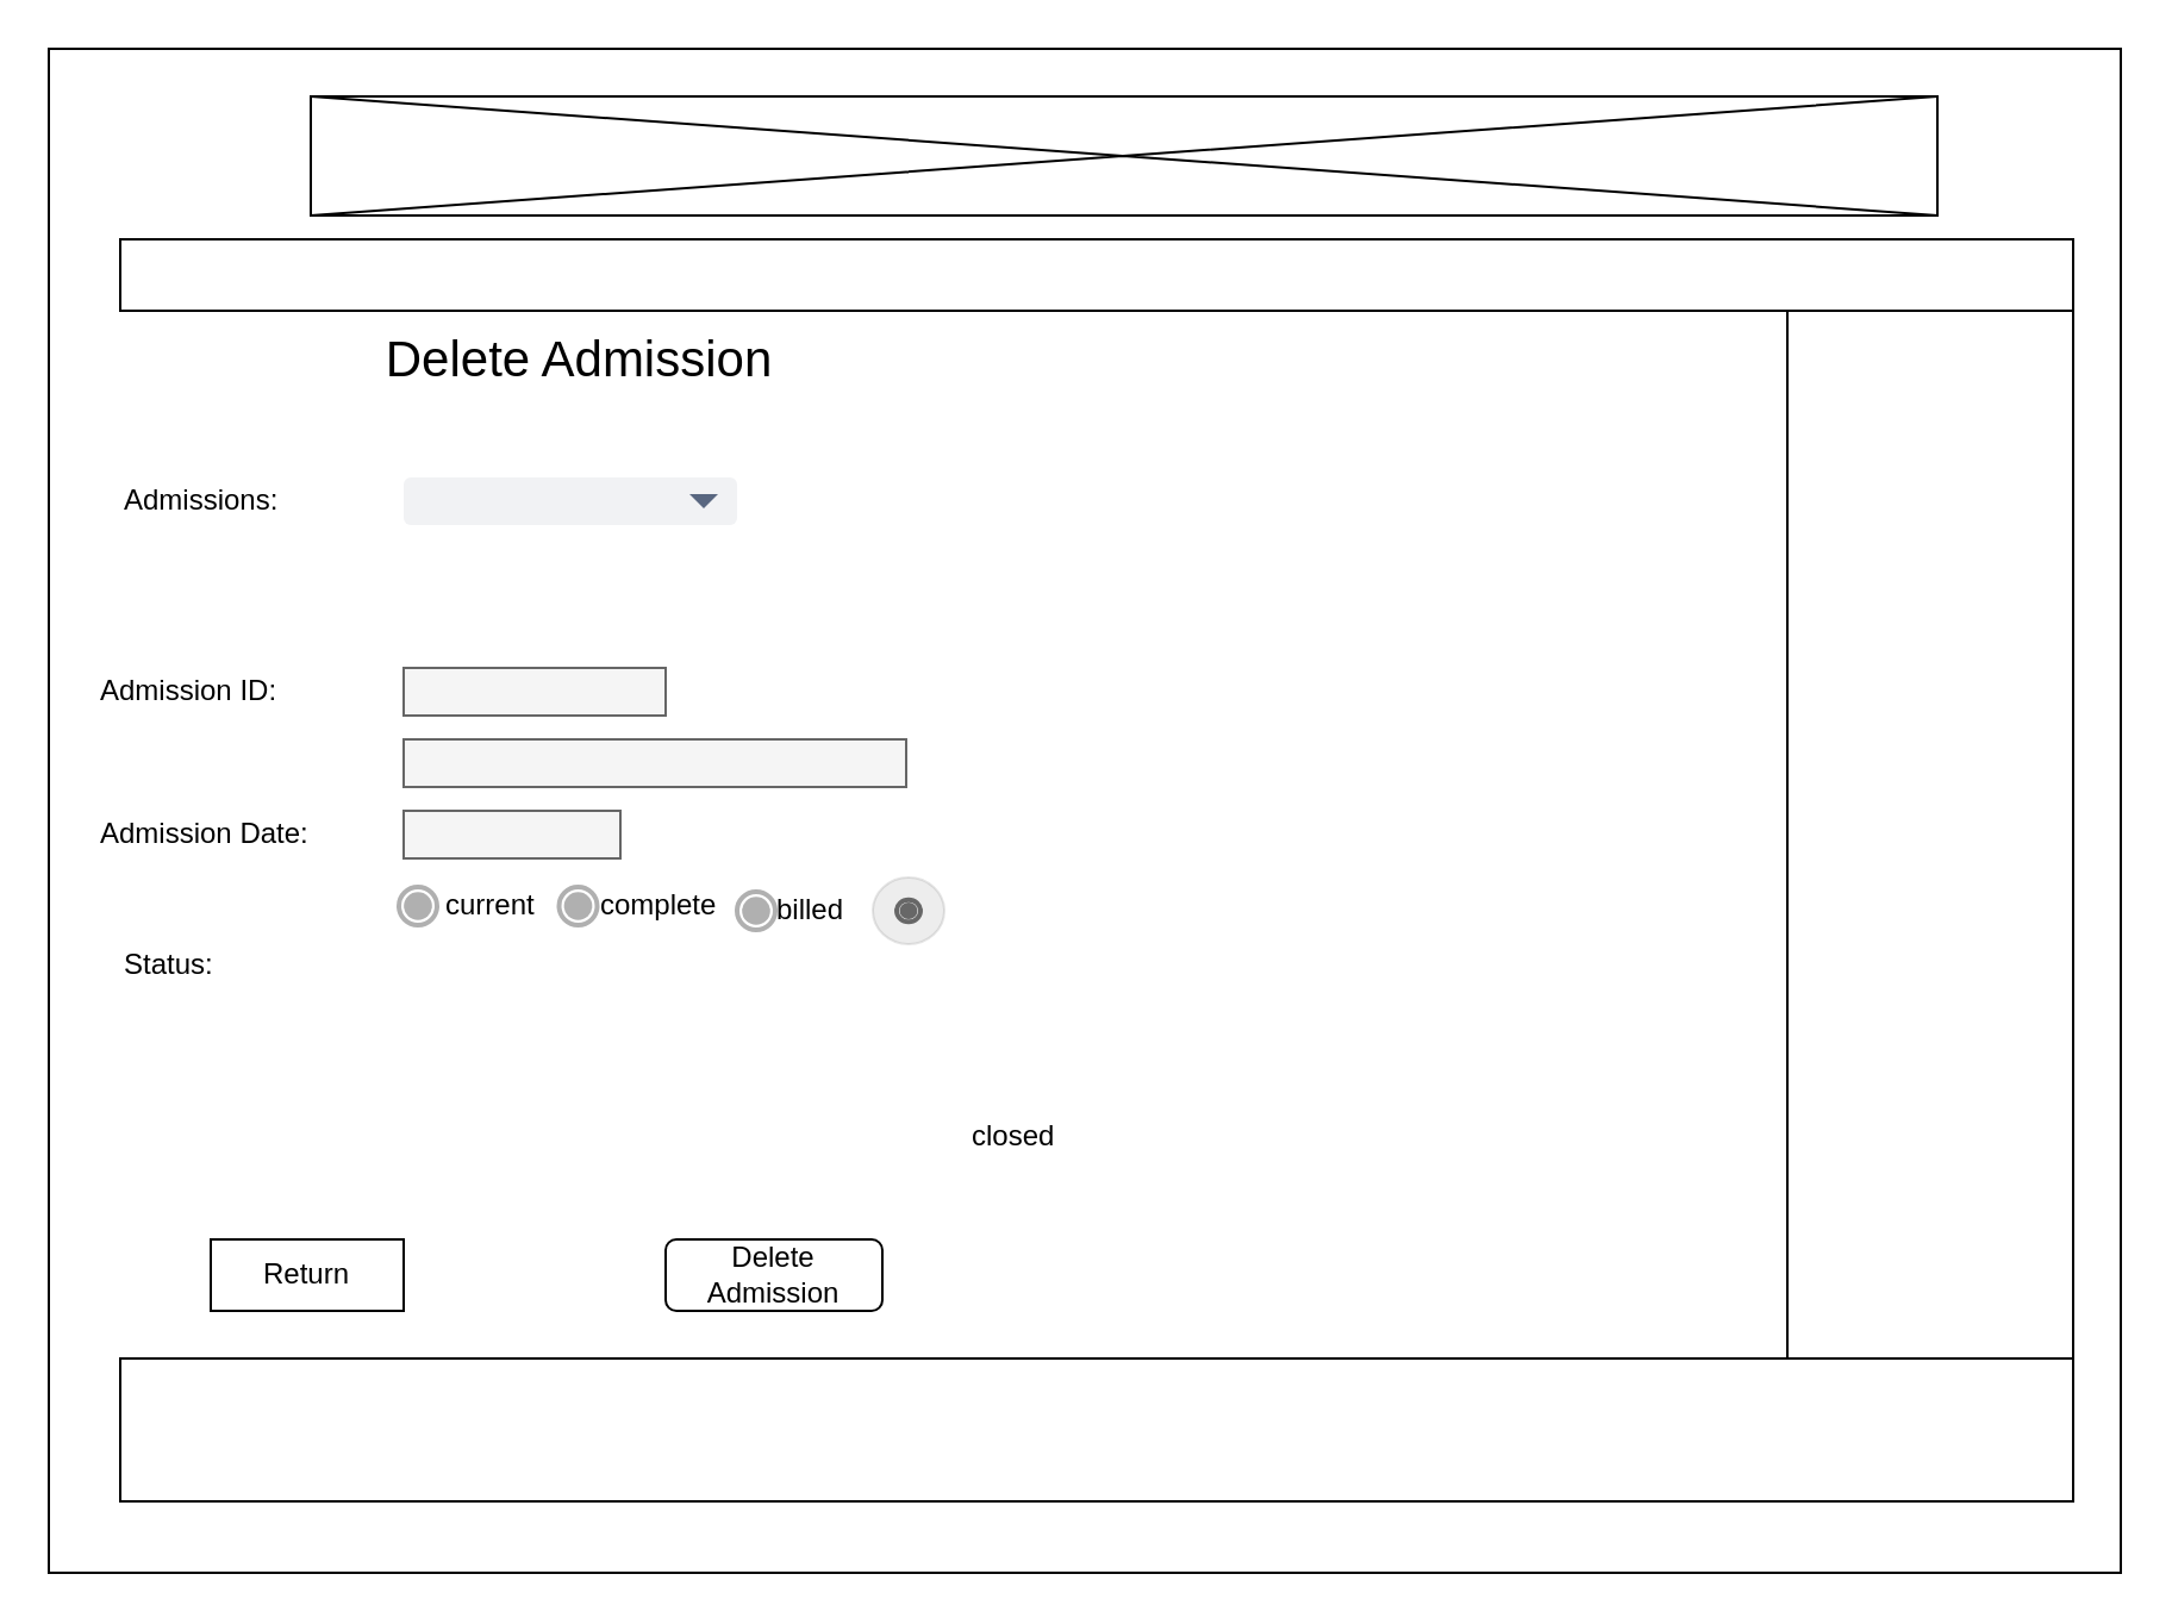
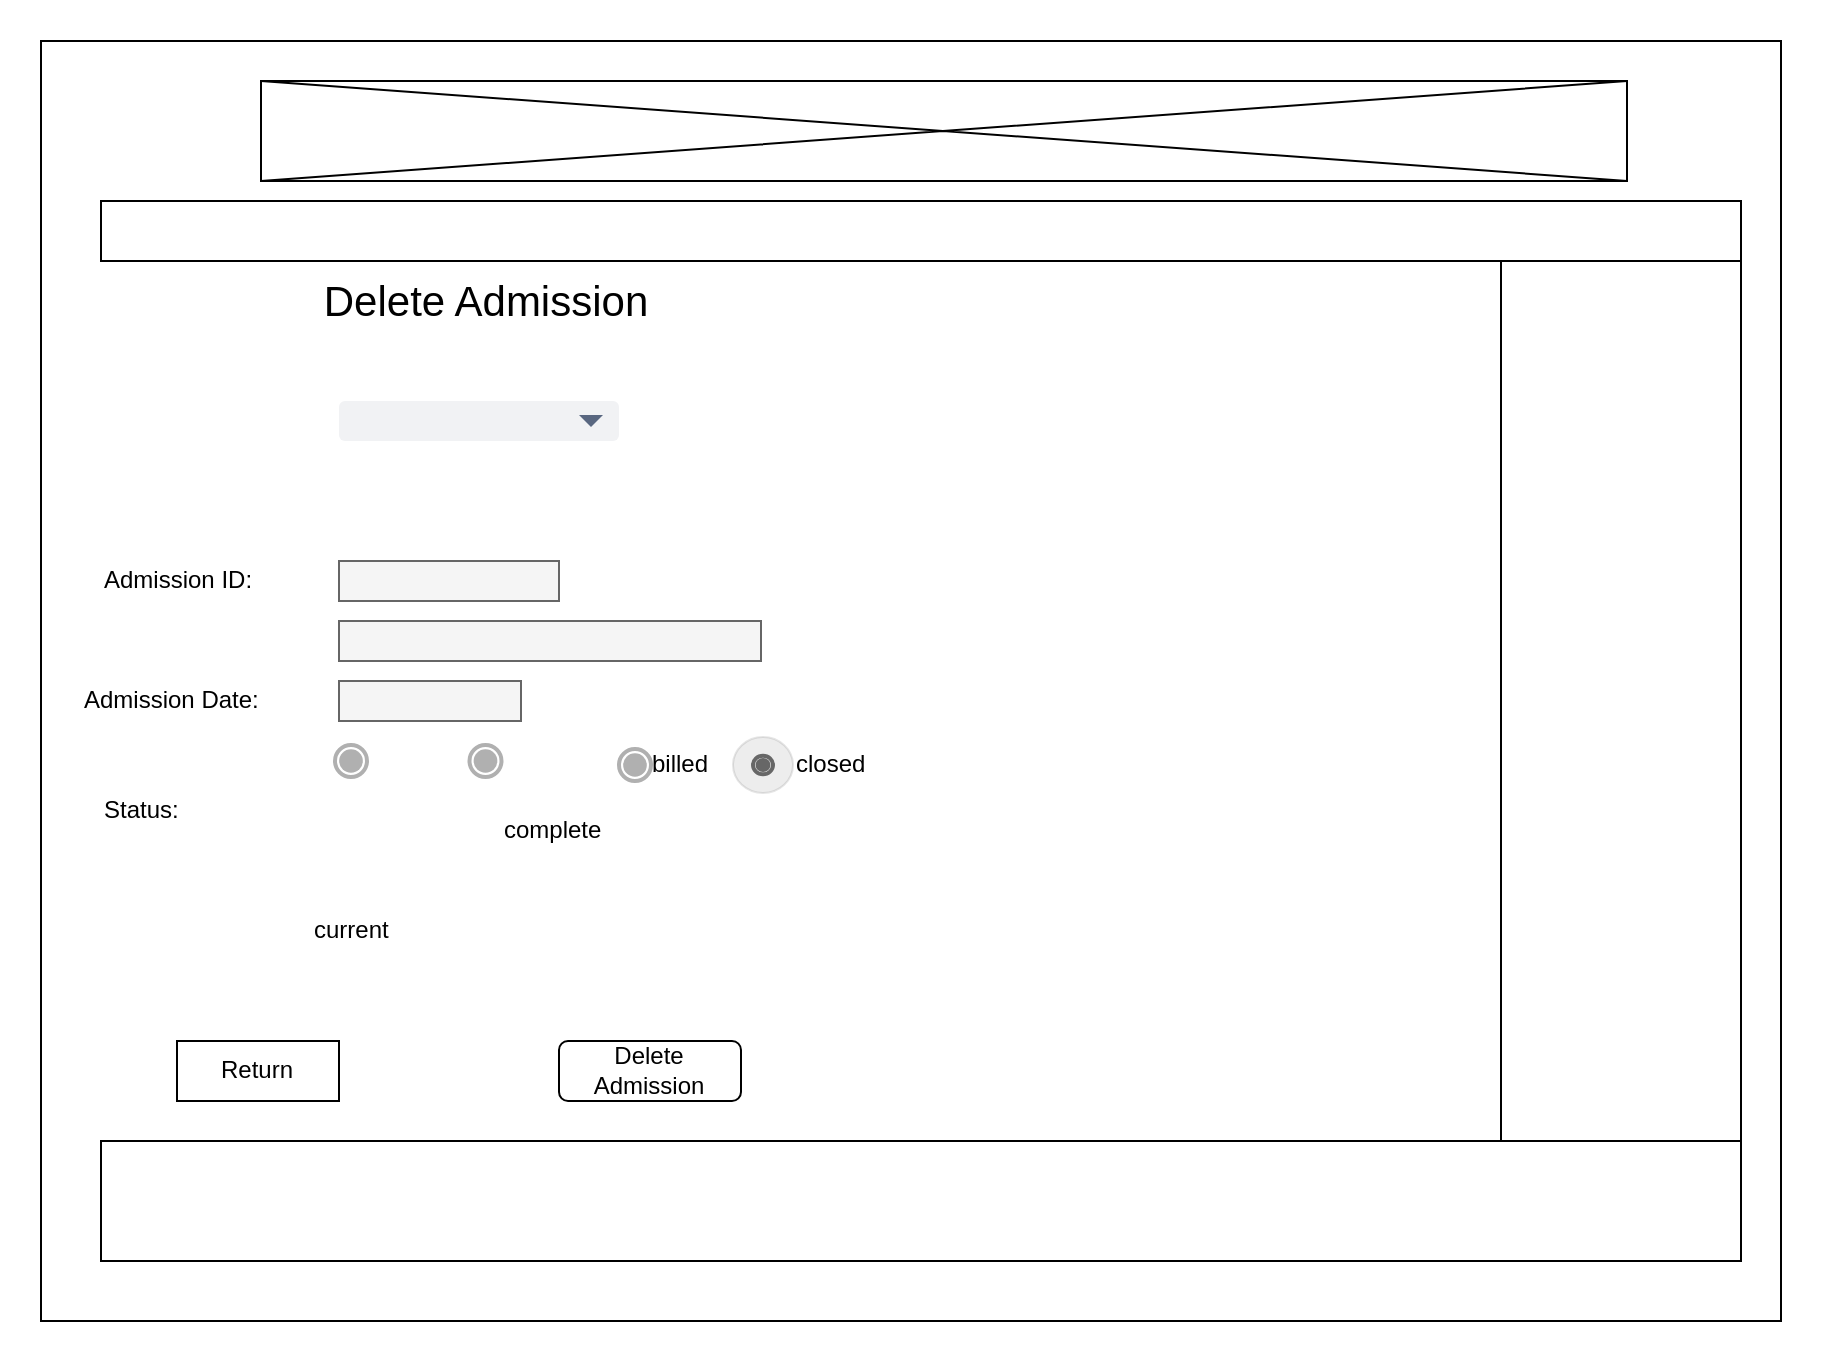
- <mxCell id="5" value="Admissions:" style="text;html=1;strokeColor=none;fillColor=none;align=left;verticalAlign=middle;whiteSpace=wrap;rounded=0;" parent="1" vertex="1"><mxGeometry x="50" y="200" width="100" height="20" as="geometry" /></mxCell>
- <mxCell id="18" value="Admission ID:" style="text;html=1;strokeColor=none;fillColor=none;align=left;verticalAlign=middle;whiteSpace=wrap;rounded=0;" vertex="1" parent="1"><mxGeometry x="40" y="280" width="100" height="20" as="geometry" /></mxCell>
+ <mxCell id="18" value="Admission ID:" style="text;html=1;strokeColor=none;fillColor=none;align=left;verticalAlign=middle;whiteSpace=wrap;rounded=0;" vertex="1" parent="1"><mxGeometry x="50" y="280" width="100" height="20" as="geometry" /></mxCell>
- <mxCell id="20" value="current" style="text;html=1;strokeColor=none;fillColor=none;align=left;verticalAlign=middle;whiteSpace=wrap;rounded=0;" vertex="1" parent="1"><mxGeometry x="185" y="370" width="45.75" height="20" as="geometry" /></mxCell>
+ <mxCell id="20" value="current" style="text;html=1;strokeColor=none;fillColor=none;align=left;verticalAlign=middle;whiteSpace=wrap;rounded=0;" vertex="1" parent="1"><mxGeometry x="155" y="455" width="45.75" height="20" as="geometry" /></mxCell>
- <mxCell id="21" value="complete" style="text;html=1;strokeColor=none;fillColor=none;align=left;verticalAlign=middle;whiteSpace=wrap;rounded=0;" vertex="1" parent="1"><mxGeometry x="250.25" y="370" width="45.75" height="20" as="geometry" /></mxCell>
+ <mxCell id="21" value="complete" style="text;html=1;strokeColor=none;fillColor=none;align=left;verticalAlign=middle;whiteSpace=wrap;rounded=0;" vertex="1" parent="1"><mxGeometry x="250.25" y="405" width="45.75" height="20" as="geometry" /></mxCell>
- <mxCell id="23" value="closed" style="text;html=1;strokeColor=none;fillColor=none;align=left;verticalAlign=middle;whiteSpace=wrap;rounded=0;" vertex="1" parent="1"><mxGeometry x="406" y="467" width="45.75" height="20" as="geometry" /></mxCell>
+ <mxCell id="23" value="closed" style="text;html=1;strokeColor=none;fillColor=none;align=left;verticalAlign=middle;whiteSpace=wrap;rounded=0;" vertex="1" parent="1"><mxGeometry x="396" y="372" width="45.75" height="20" as="geometry" /></mxCell>
